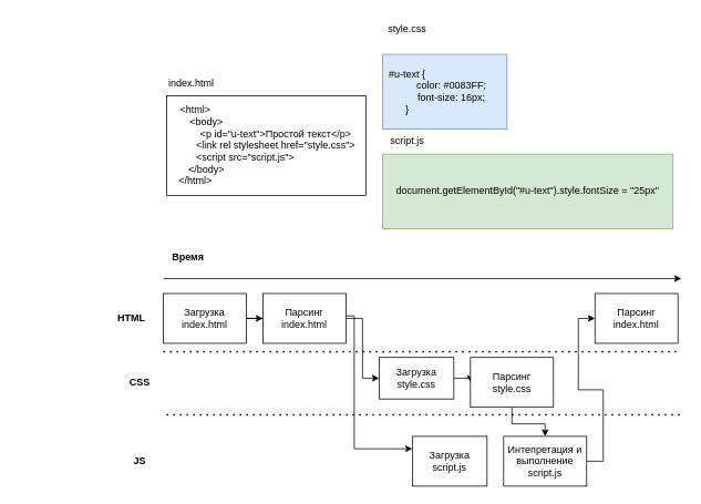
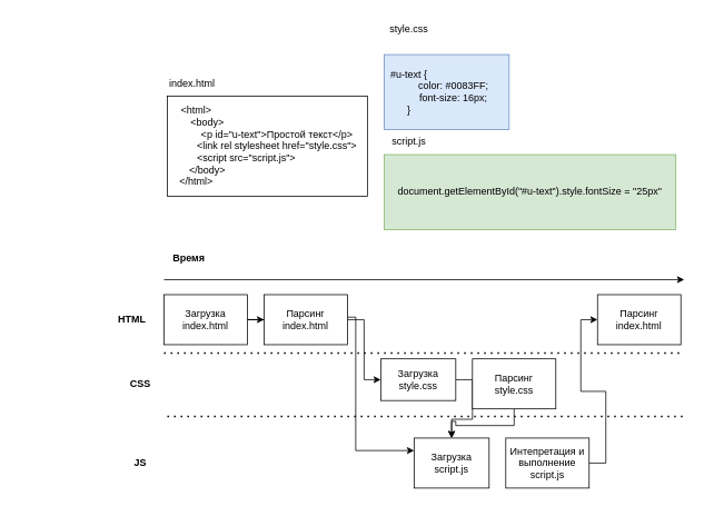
- <mxCell id="16" style="edgeStyle=orthogonalEdgeStyle;rounded=0;orthogonalLoop=1;jettySize=auto;html=1;exitX=1;exitY=0.5;exitDx=0;exitDy=0;entryX=0;entryY=0.5;entryDx=0;entryDy=0;" edge="1" parent="1" source="17" target="19"><mxGeometry relative="1" as="geometry" /></mxCell>
+ <mxCell id="16" style="edgeStyle=orthogonalEdgeStyle;rounded=0;orthogonalLoop=1;jettySize=auto;html=1;exitX=1;exitY=0.5;exitDx=0;exitDy=0;" edge="1" parent="1" source="17" target="20"><mxGeometry relative="1" as="geometry" /></mxCell>
- <mxCell id="18" style="edgeStyle=orthogonalEdgeStyle;rounded=0;orthogonalLoop=1;jettySize=auto;html=1;exitX=0.5;exitY=1;exitDx=0;exitDy=0;" edge="1" parent="1" source="19" target="22"><mxGeometry relative="1" as="geometry" /></mxCell>
+ <mxCell id="18" style="edgeStyle=orthogonalEdgeStyle;rounded=0;orthogonalLoop=1;jettySize=auto;html=1;exitX=0.5;exitY=1;exitDx=0;exitDy=0;" edge="1" parent="1" source="19" target="20"><mxGeometry relative="1" as="geometry" /></mxCell>
